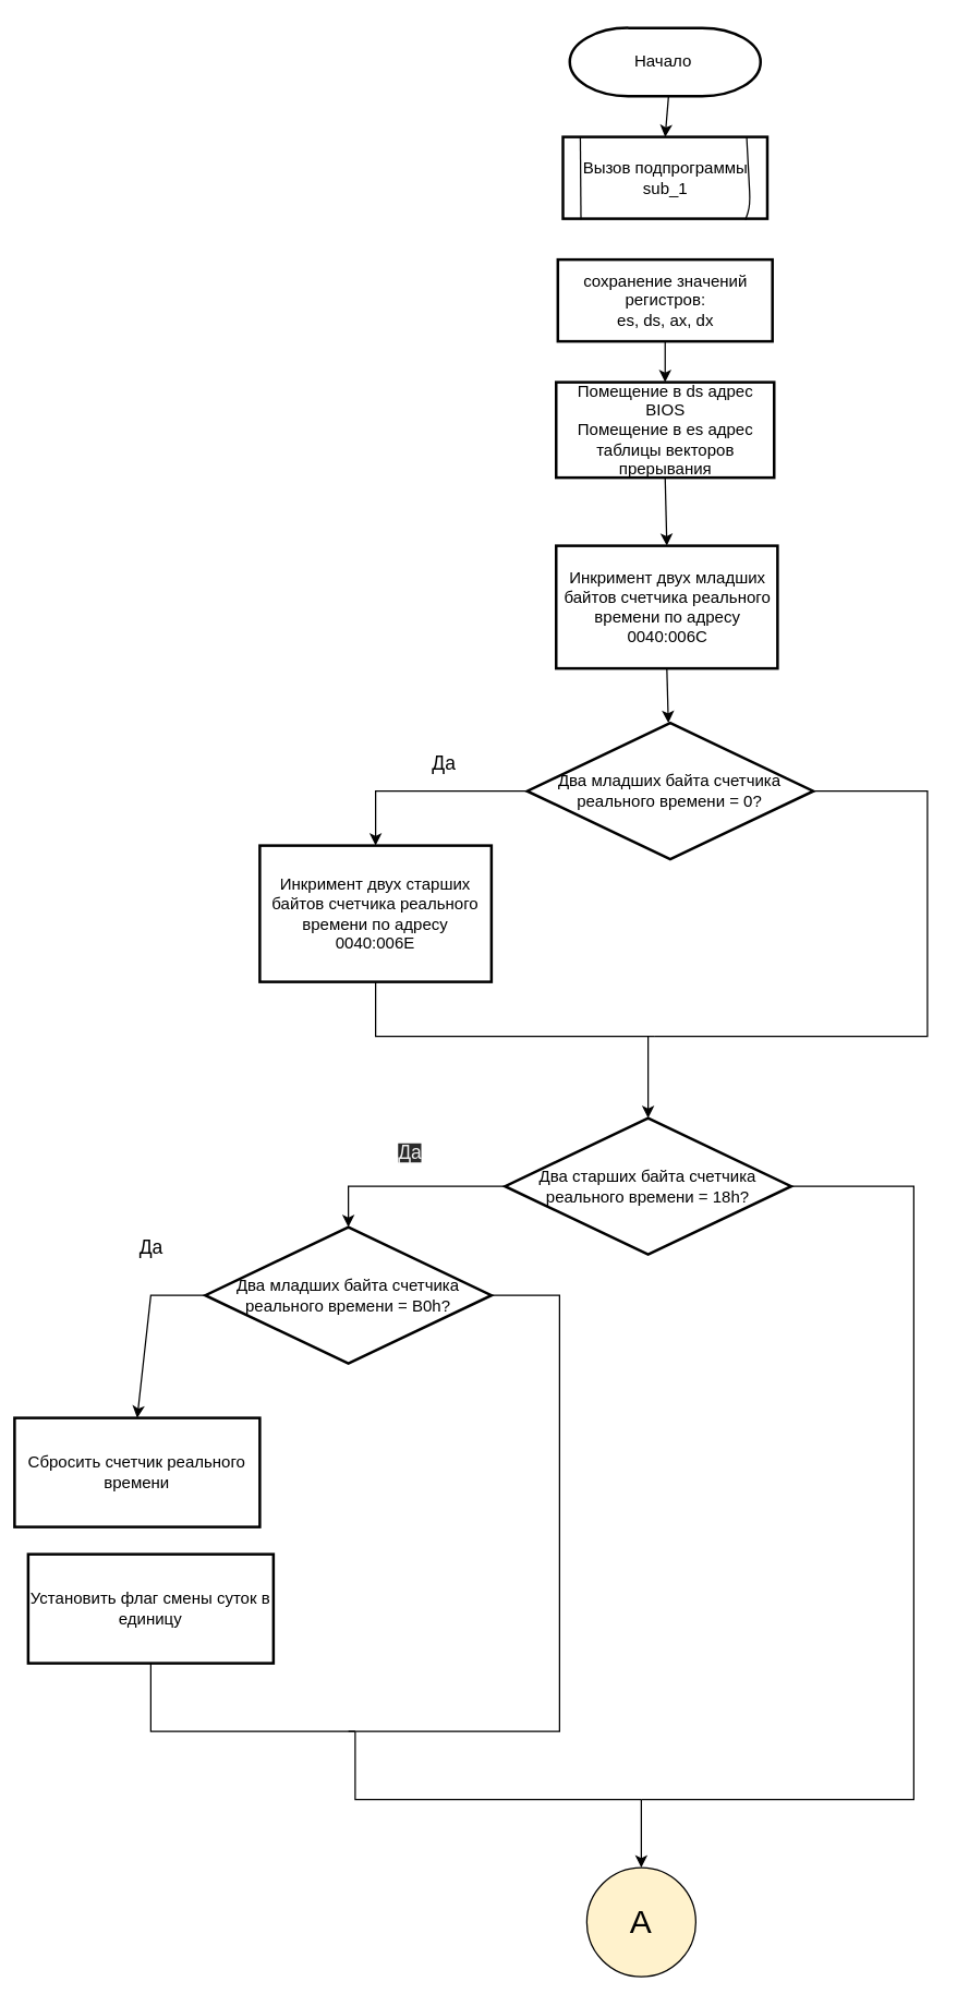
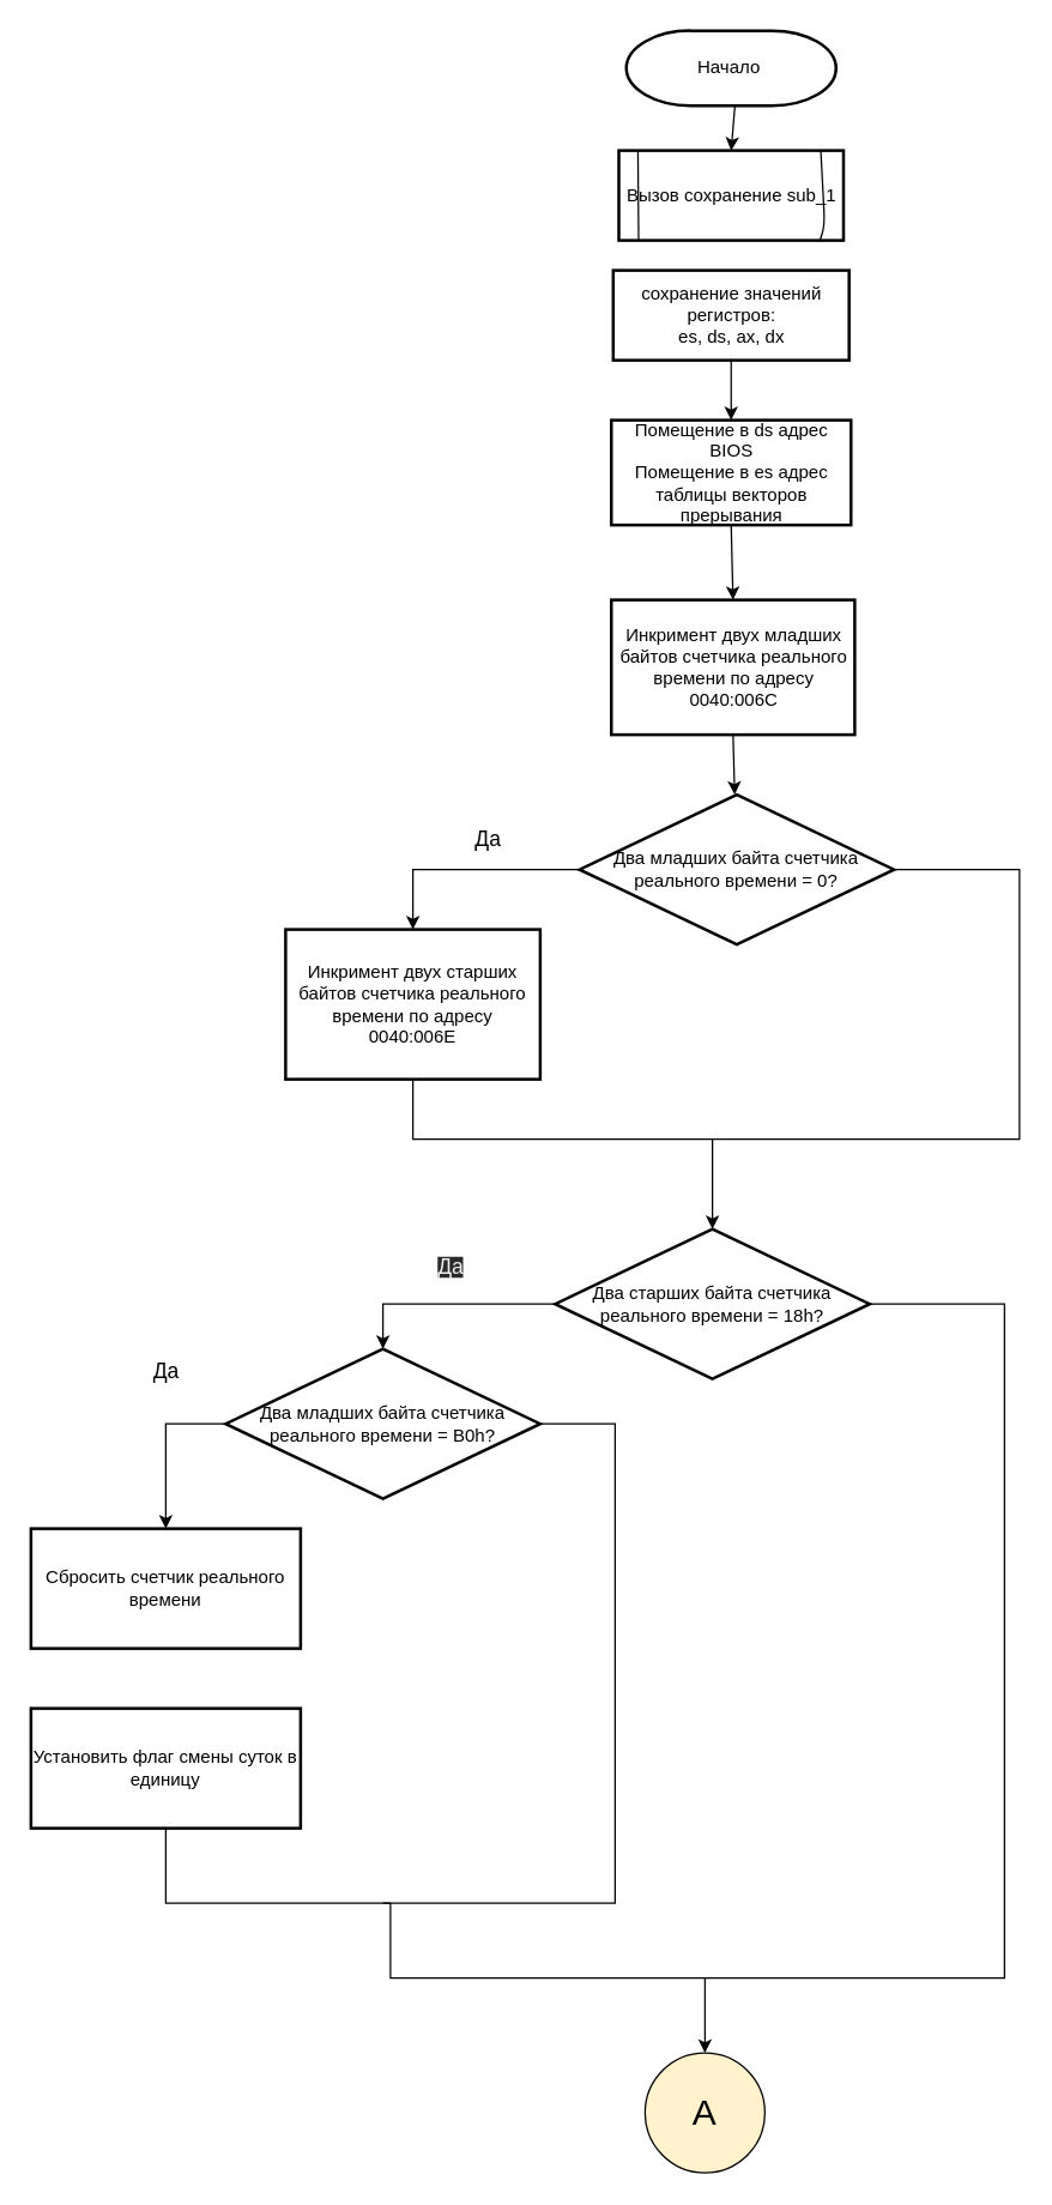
- <mxCell id="3" value="Вызов подпрограммы sub_1" style="rounded=0;whiteSpace=wrap;html=1;absoluteArcSize=1;arcSize=14;strokeWidth=2;" parent="1" vertex="1"><mxGeometry x="412.5" y="100" width="150" height="60" as="geometry" /></mxCell>
+ <mxCell id="3" value="Вызов сохранение sub_1" style="rounded=0;whiteSpace=wrap;html=1;absoluteArcSize=1;arcSize=14;strokeWidth=2;" parent="1" vertex="1"><mxGeometry x="412.5" y="100" width="150" height="60" as="geometry" /></mxCell>
- <mxCell id="4" value="сохранение значений регистров:&lt;br&gt;es, ds, ax, dx" style="rounded=0;whiteSpace=wrap;html=1;absoluteArcSize=1;arcSize=14;strokeWidth=2;" parent="1" vertex="1"><mxGeometry x="408.75" y="190" width="157.5" height="60" as="geometry" /></mxCell>
+ <mxCell id="4" value="сохранение значений регистров:&lt;br&gt;es, ds, ax, dx" style="rounded=0;whiteSpace=wrap;html=1;absoluteArcSize=1;arcSize=14;strokeWidth=2;" parent="1" vertex="1"><mxGeometry x="408.75" y="180" width="157.5" height="60" as="geometry" /></mxCell>
- <mxCell id="8" value="Сбросить счетчик реального времени" style="rounded=0;whiteSpace=wrap;html=1;absoluteArcSize=1;arcSize=14;strokeWidth=2;" parent="1" vertex="1"><mxGeometry x="10" y="1040" width="180" height="80" as="geometry" /></mxCell>
+ <mxCell id="8" value="Сбросить счетчик реального времени" style="rounded=0;whiteSpace=wrap;html=1;absoluteArcSize=1;arcSize=14;strokeWidth=2;" parent="1" vertex="1"><mxGeometry x="20" y="1020" width="180" height="80" as="geometry" /></mxCell>
